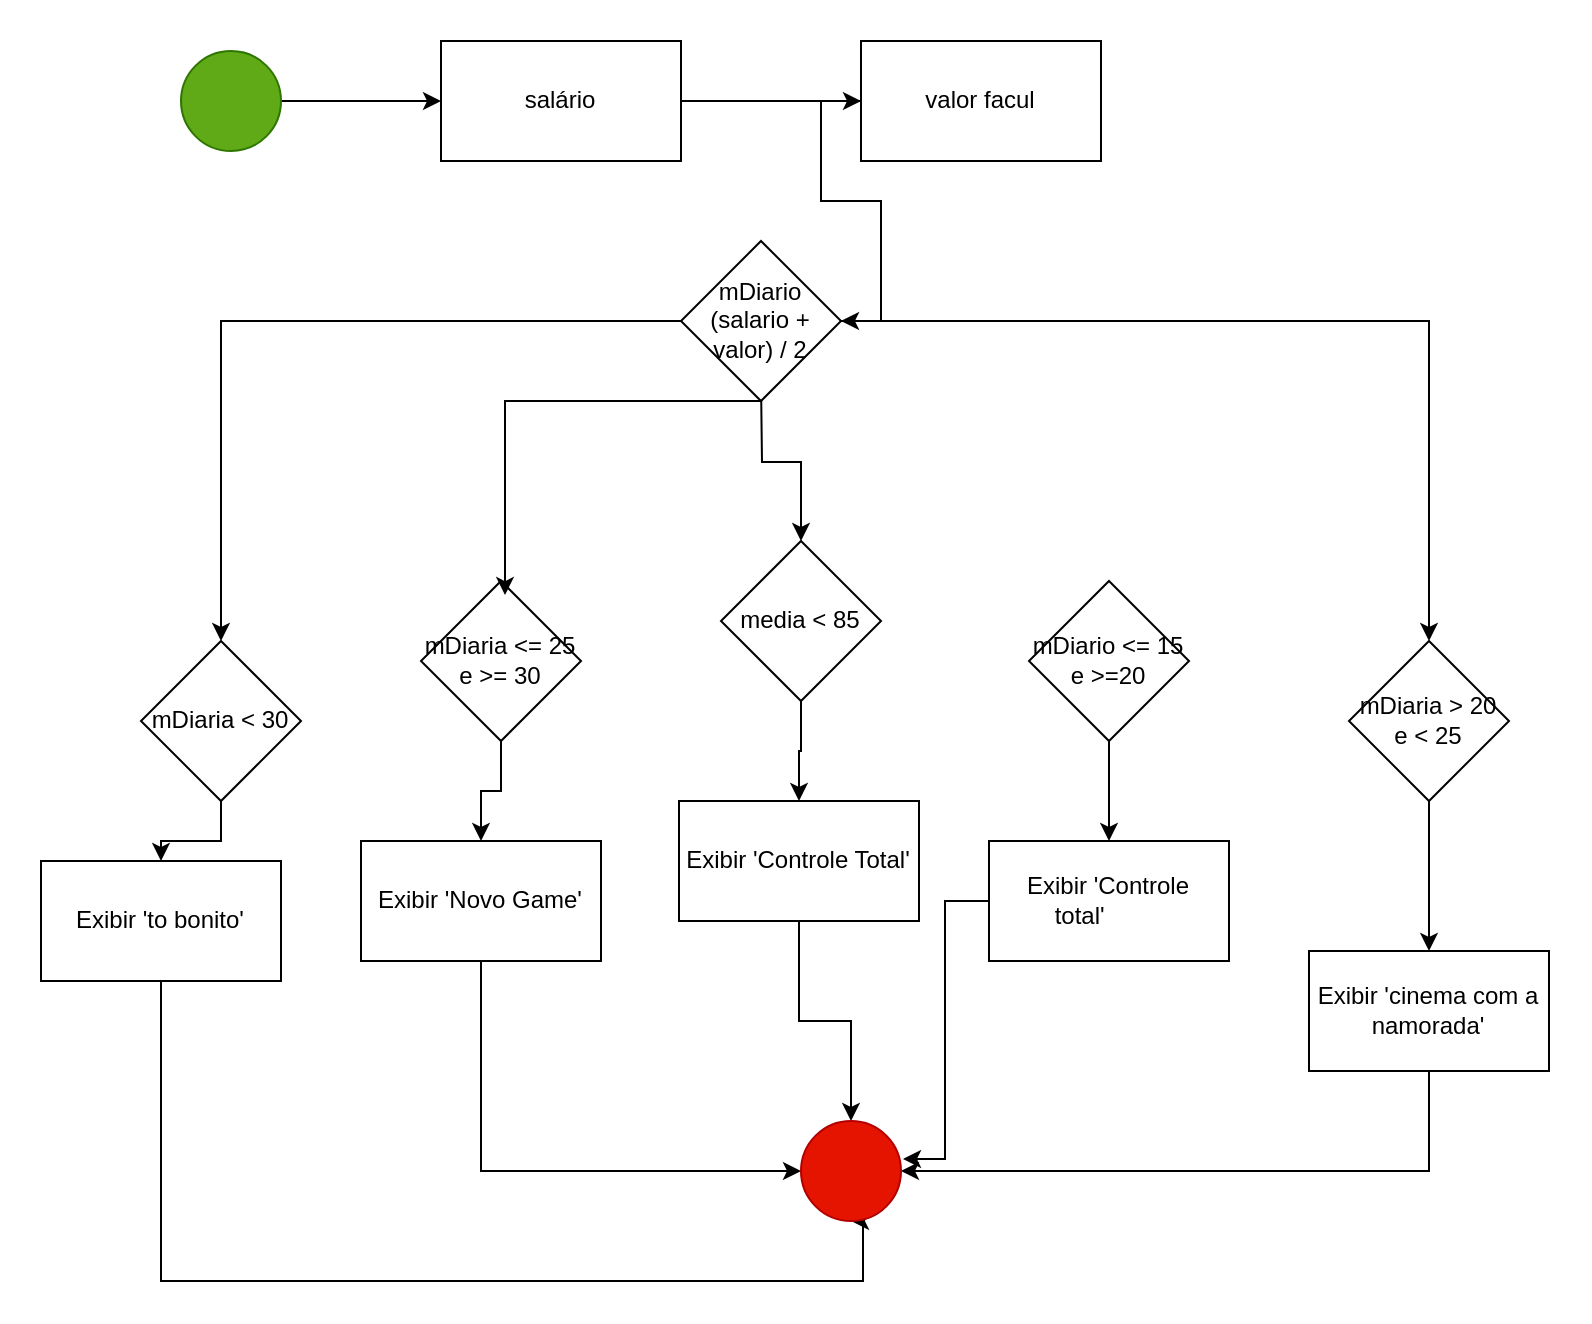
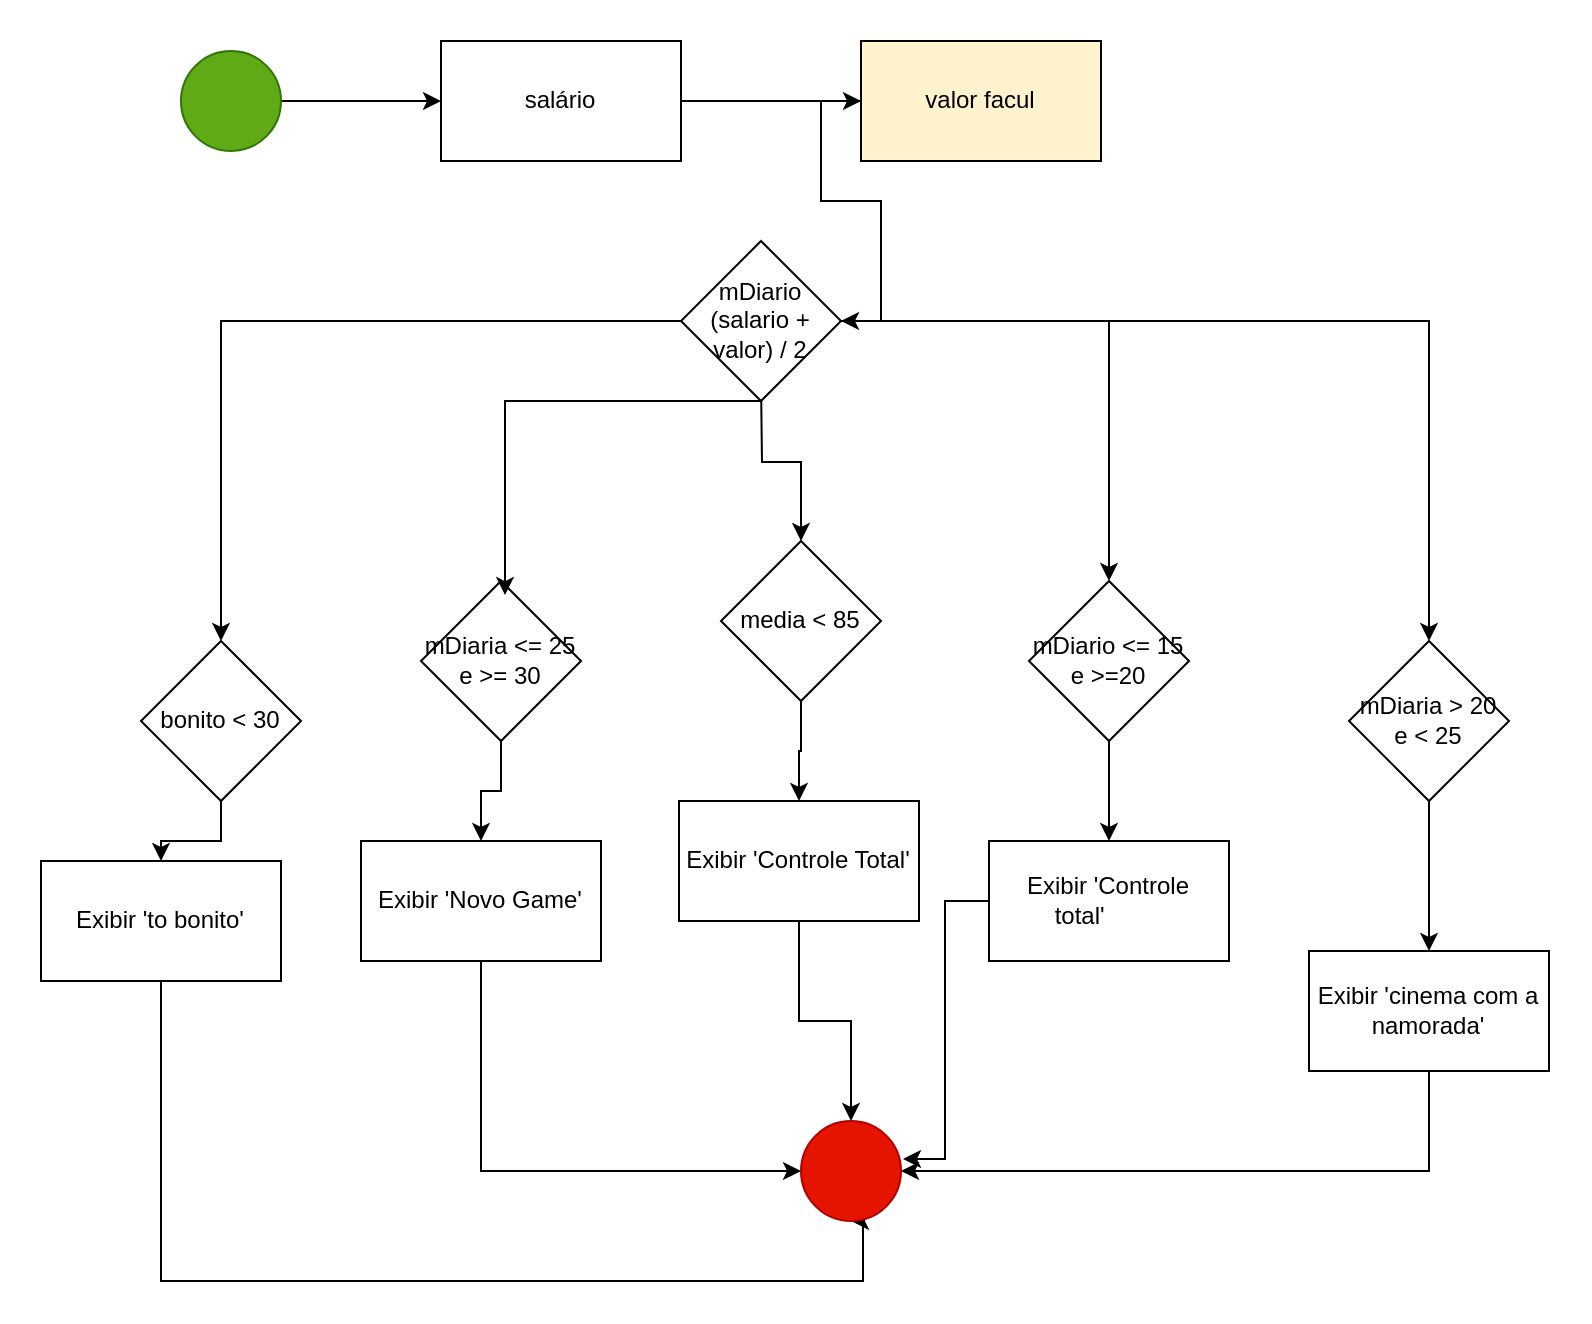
- <mxCell id="7" value="valor facul" style="rounded=0;whiteSpace=wrap;html=1;" parent="1" vertex="1"><mxGeometry x="430" y="20" width="120" height="60" as="geometry" /></mxCell>
+ <mxCell id="7" value="valor facul" style="rounded=0;whiteSpace=wrap;html=1;fillColor=#fff2cc;" parent="1" vertex="1"><mxGeometry x="430" y="20" width="120" height="60" as="geometry" /></mxCell>
+ <mxCell id="30" style="edgeStyle=orthogonalEdgeStyle;rounded=0;orthogonalLoop=1;jettySize=auto;html=1;entryX=0.5;entryY=0;entryDx=0;entryDy=0;" edge="1" parent="1" source="32" target="17"><mxGeometry relative="1" as="geometry" /></mxCell>
- <mxCell id="11" value="mDiaria &amp;lt; 30" style="rhombus;whiteSpace=wrap;html=1;" parent="1" vertex="1"><mxGeometry x="70" y="320" width="80" height="80" as="geometry" /></mxCell>
+ <mxCell id="11" value="bonito &amp;lt; 30" style="rhombus;whiteSpace=wrap;html=1;" parent="1" vertex="1"><mxGeometry x="70" y="320" width="80" height="80" as="geometry" /></mxCell>
